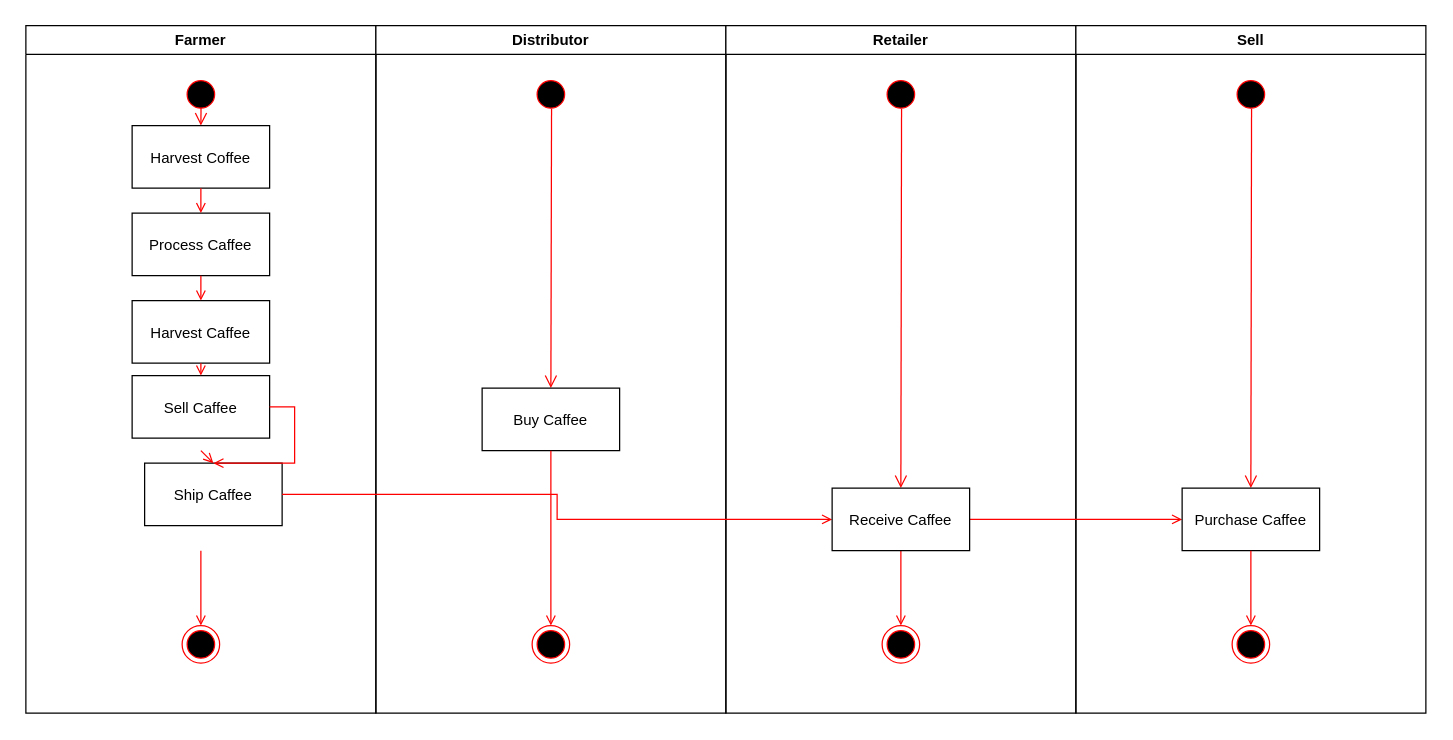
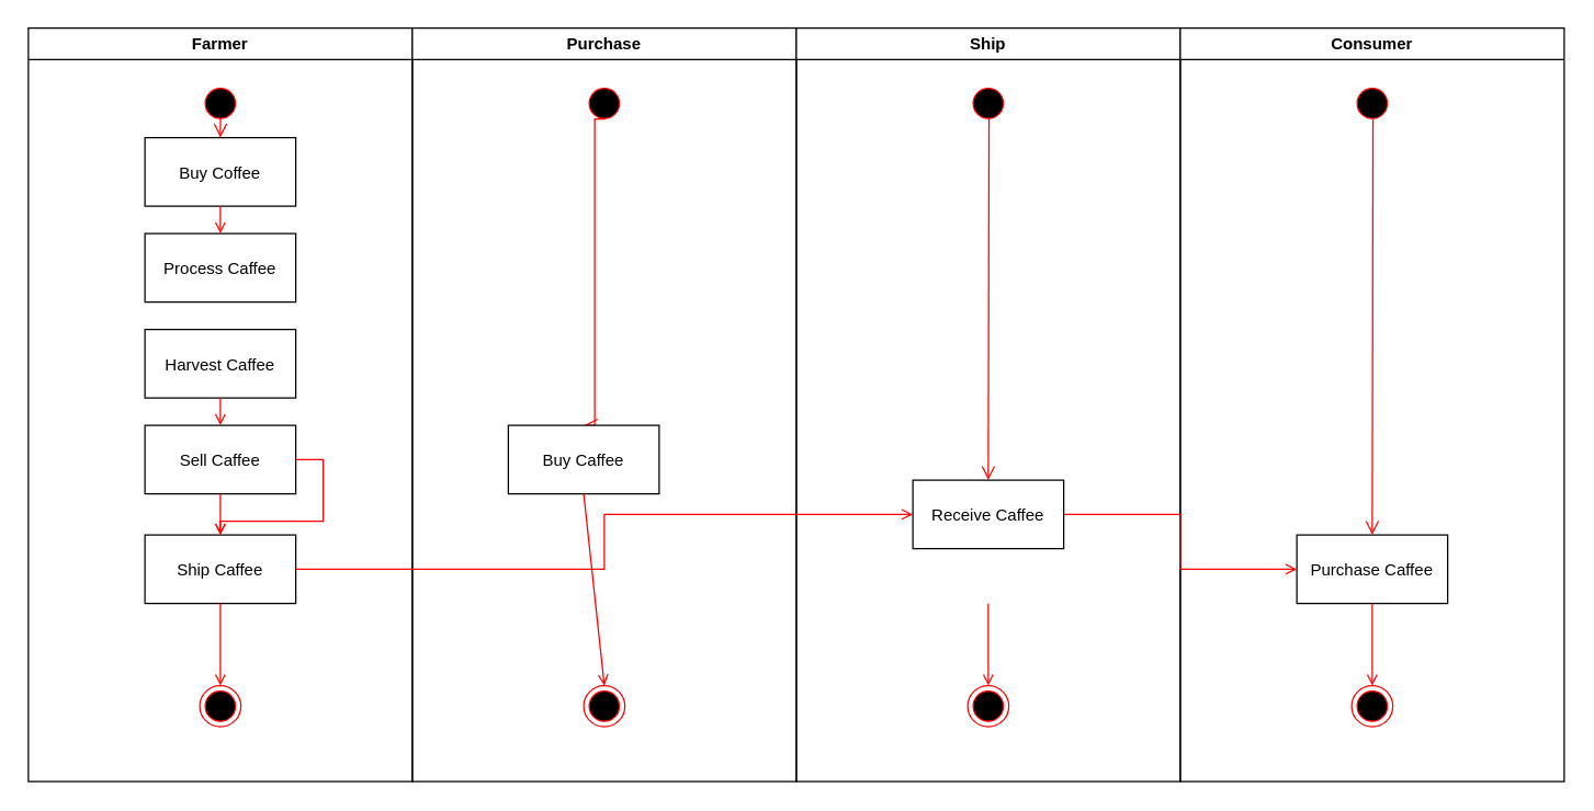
- <mxCell id="16" value="Distributor" style="swimlane;whiteSpace=wrap;startSize=23;" parent="1" vertex="1"><mxGeometry x="300" y="20" width="280" height="550" as="geometry" /></mxCell>
+ <mxCell id="16" value="Purchase" style="swimlane;whiteSpace=wrap;startSize=23;" parent="1" vertex="1"><mxGeometry x="300" y="20" width="280" height="550" as="geometry" /></mxCell>
- <mxCell id="22" value="Retailer" style="swimlane;whiteSpace=wrap;startSize=23;" parent="1" vertex="1"><mxGeometry x="580" y="20" width="280" height="550" as="geometry" /></mxCell>
+ <mxCell id="22" value="Ship" style="swimlane;whiteSpace=wrap;startSize=23;" parent="1" vertex="1"><mxGeometry x="580" y="20" width="280" height="550" as="geometry" /></mxCell>
- <mxCell id="26" value="Sell" style="swimlane;whiteSpace=wrap;startSize=23;" parent="1" vertex="1"><mxGeometry x="860" y="20" width="280" height="550" as="geometry" /></mxCell>
+ <mxCell id="26" value="Consumer" style="swimlane;whiteSpace=wrap;startSize=23;" parent="1" vertex="1"><mxGeometry x="860" y="20" width="280" height="550" as="geometry" /></mxCell>
- <mxCell id="6" value="Harvest Coffee" style="" parent="2" vertex="1"><mxGeometry x="85" y="80" width="110" height="50" as="geometry" /></mxCell>
+ <mxCell id="6" value="Buy Coffee" style="" parent="2" vertex="1"><mxGeometry x="85" y="80" width="110" height="50" as="geometry" /></mxCell>
- <mxCell id="9" value="" style="endArrow=open;strokeColor=#FF0000;endFill=1;rounded=0" parent="2" source="3" target="8" edge="1"><mxGeometry relative="1" as="geometry" /></mxCell>
- <mxCell id="10" value="Sell Caffee" style="" parent="2" vertex="1"><mxGeometry x="85" y="280" width="110" height="50" as="geometry" /></mxCell>
+ <mxCell id="10" value="Sell Caffee" style="" parent="2" vertex="1"><mxGeometry x="85" y="290" width="110" height="50" as="geometry" /></mxCell>
- <mxCell id="19" value="Buy Caffee" style="" parent="16" vertex="1"><mxGeometry x="85" y="290" width="110" height="50" as="geometry" /></mxCell>
+ <mxCell id="19" value="Buy Caffee" style="" parent="16" vertex="1"><mxGeometry x="70" y="290" width="110" height="50" as="geometry" /></mxCell>
- <mxCell id="12" value="Ship Caffee" style="" parent="2" vertex="1"><mxGeometry x="95" y="350" width="110" height="50" as="geometry" /></mxCell>
+ <mxCell id="12" value="Ship Caffee" style="" parent="2" vertex="1"><mxGeometry x="85" y="370" width="110" height="50" as="geometry" /></mxCell>
- <mxCell id="36" value="Receive Caffee" style="" vertex="1" parent="1"><mxGeometry x="665" y="390" width="110" height="50" as="geometry" /></mxCell>
+ <mxCell id="36" value="Receive Caffee" style="" vertex="1" parent="1"><mxGeometry x="665" y="350" width="110" height="50" as="geometry" /></mxCell>
